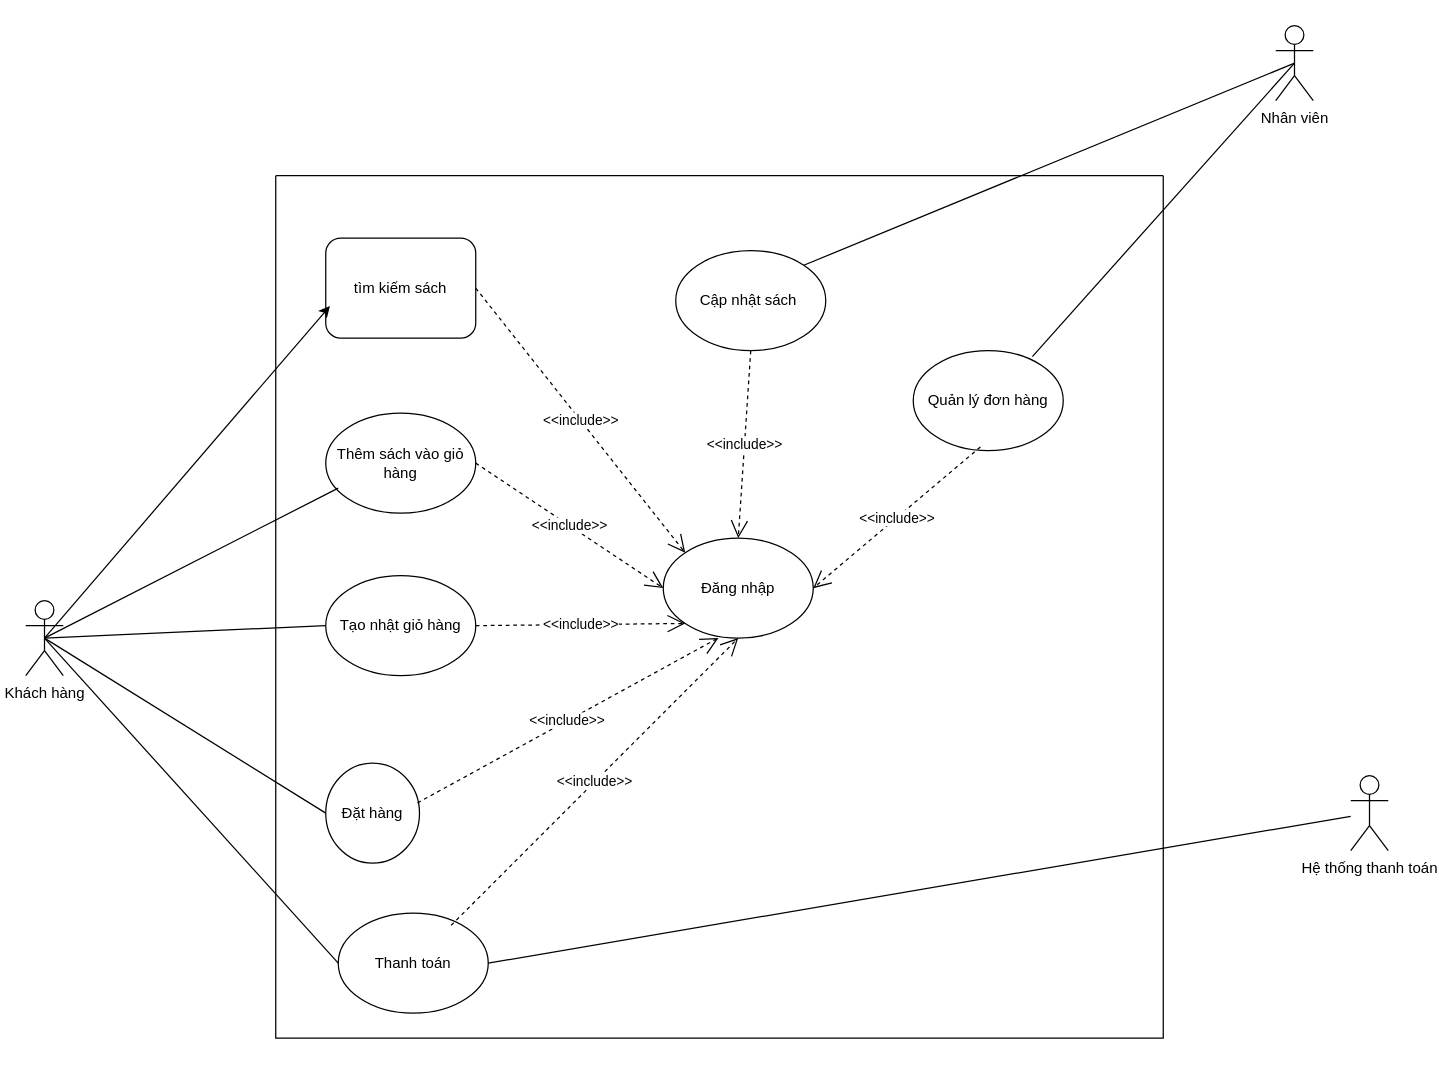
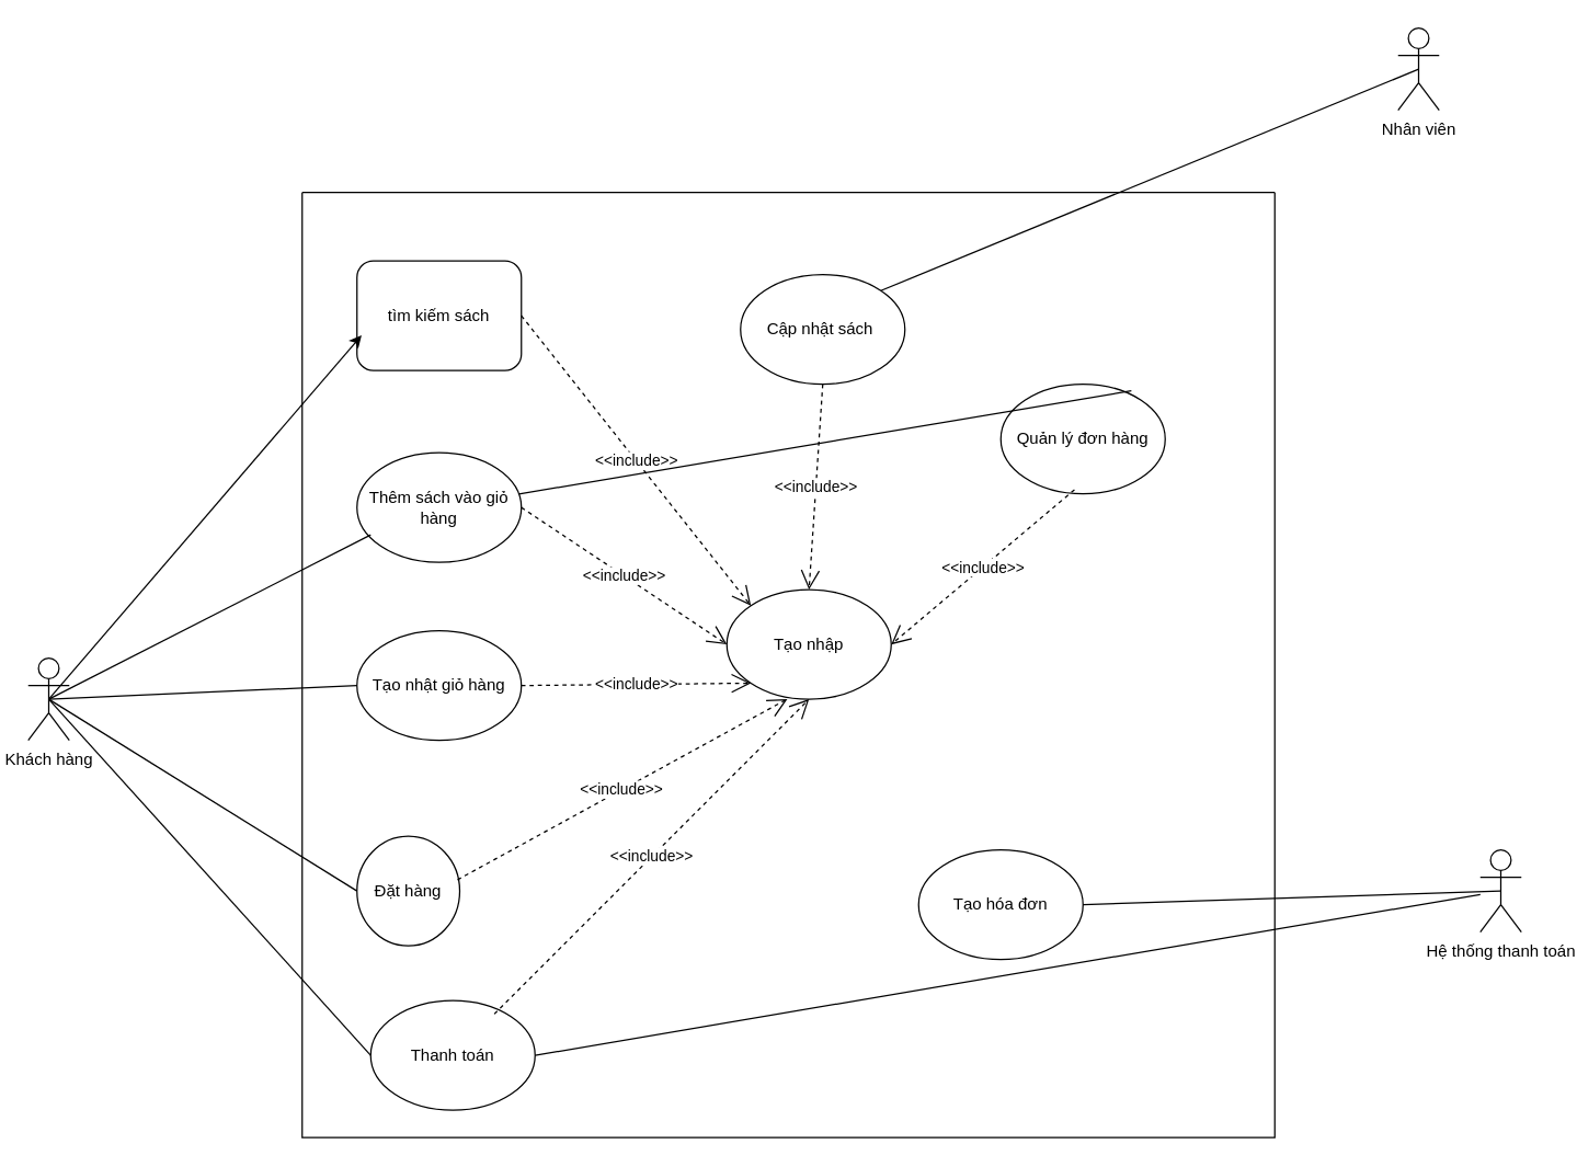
- <mxCell id="28" value="" style="endArrow=none;html=1;rounded=0;entryX=0.5;entryY=0.5;entryDx=0;entryDy=0;entryPerimeter=0;exitX=0.794;exitY=0.06;exitDx=0;exitDy=0;exitPerimeter=0;" edge="1" parent="1" source="9" target="20"><mxGeometry width="50" height="50" relative="1" as="geometry"><mxPoint x="670" y="340" as="sourcePoint" /><mxPoint x="720" y="290" as="targetPoint" /></mxGeometry></mxCell>
+ <mxCell id="28" value="" style="endArrow=none;html=1;rounded=0;exitX=0.794;exitY=0.06;exitDx=0;exitDy=0;exitPerimeter=0;" edge="1" parent="1" source="9" target="5"><mxGeometry width="50" height="50" relative="1" as="geometry"><mxPoint x="670" y="340" as="sourcePoint" /><mxPoint x="720" y="290" as="targetPoint" /></mxGeometry></mxCell>
- <mxCell id="3" value="Đăng nhập" style="ellipse;whiteSpace=wrap;html=1;" vertex="1" parent="2"><mxGeometry x="310" y="290" width="120" height="80" as="geometry" /></mxCell>
+ <mxCell id="3" value="Tạo nhập" style="ellipse;whiteSpace=wrap;html=1;" vertex="1" parent="2"><mxGeometry x="310" y="290" width="120" height="80" as="geometry" /></mxCell>
+ <mxCell id="29" value="" style="endArrow=none;html=1;rounded=0;entryX=0.5;entryY=0.5;entryDx=0;entryDy=0;entryPerimeter=0;exitX=1;exitY=0.5;exitDx=0;exitDy=0;" edge="1" parent="1" source="10" target="21"><mxGeometry width="50" height="50" relative="1" as="geometry"><mxPoint x="670" y="570" as="sourcePoint" /><mxPoint x="720" y="520" as="targetPoint" /></mxGeometry></mxCell>
+ <mxCell id="10" value="Tạo hóa đơn" style="ellipse;whiteSpace=wrap;html=1;" vertex="1" parent="2"><mxGeometry x="450" y="480" width="120" height="80" as="geometry" /></mxCell>
